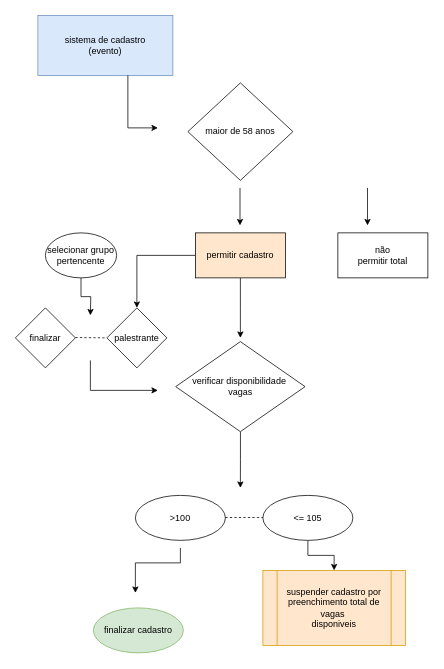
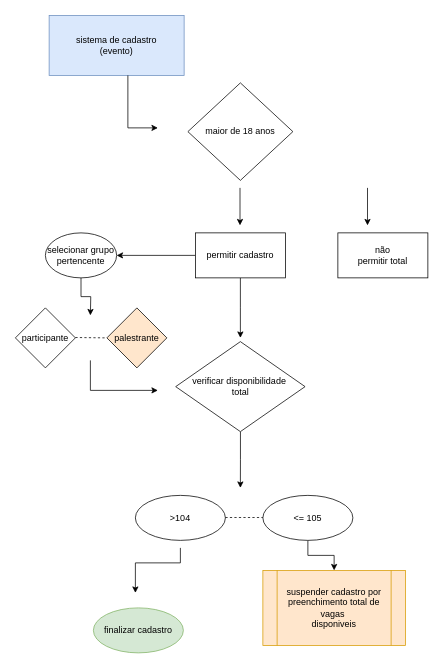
- <mxCell id="2" value="&lt;font style=&quot;vertical-align: inherit;&quot;&gt;&lt;font style=&quot;vertical-align: inherit;&quot;&gt;sistema de cadastro&lt;br&gt;(evento)&lt;br&gt;&lt;/font&gt;&lt;/font&gt;" style="rounded=0;whiteSpace=wrap;html=1;fillColor=#dae8fc;strokeColor=#6c8ebf;" vertex="1" parent="1"><mxGeometry x="50" y="20" width="180" height="80" as="geometry" /></mxCell>
+ <mxCell id="2" value="&lt;font style=&quot;vertical-align: inherit;&quot;&gt;&lt;font style=&quot;vertical-align: inherit;&quot;&gt;sistema de cadastro&lt;br&gt;(evento)&lt;br&gt;&lt;/font&gt;&lt;/font&gt;" style="rounded=0;whiteSpace=wrap;html=1;fillColor=#dae8fc;strokeColor=#6c8ebf;" vertex="1" parent="1"><mxGeometry x="65" y="20" width="180" height="80" as="geometry" /></mxCell>
- <mxCell id="4" value="&lt;font style=&quot;vertical-align: inherit;&quot;&gt;&lt;font style=&quot;vertical-align: inherit;&quot;&gt;maior de 58 anos&lt;/font&gt;&lt;/font&gt;" style="rhombus;whiteSpace=wrap;html=1;" vertex="1" parent="1"><mxGeometry x="250" y="110" width="140" height="130" as="geometry" /></mxCell>
+ <mxCell id="4" value="&lt;font style=&quot;vertical-align: inherit;&quot;&gt;&lt;font style=&quot;vertical-align: inherit;&quot;&gt;maior de 18 anos&lt;/font&gt;&lt;/font&gt;" style="rhombus;whiteSpace=wrap;html=1;" vertex="1" parent="1"><mxGeometry x="250" y="110" width="140" height="130" as="geometry" /></mxCell>
- <mxCell id="9" value="permitir cadastro" style="rounded=0;whiteSpace=wrap;html=1;fillColor=#ffe6cc;" vertex="1" parent="1"><mxGeometry x="260" y="310" width="120" height="60" as="geometry" /></mxCell>
+ <mxCell id="9" value="permitir cadastro" style="rounded=0;whiteSpace=wrap;html=1;" vertex="1" parent="1"><mxGeometry x="260" y="310" width="120" height="60" as="geometry" /></mxCell>
- <mxCell id="8" value="" style="edgeStyle=orthogonalEdgeStyle;rounded=0;orthogonalLoop=1;jettySize=auto;html=1;" edge="1" parent="1" source="9" target="16"><mxGeometry relative="1" as="geometry" /></mxCell>
+ <mxCell id="8" value="" style="edgeStyle=orthogonalEdgeStyle;rounded=0;orthogonalLoop=1;jettySize=auto;html=1;" edge="1" parent="1" source="9" target="14"><mxGeometry relative="1" as="geometry" /></mxCell>
- <mxCell id="15" value="finalizar" style="rhombus;whiteSpace=wrap;html=1;" vertex="1" parent="1"><mxGeometry x="20" y="410" width="80" height="80" as="geometry" /></mxCell>
+ <mxCell id="15" value="participante" style="rhombus;whiteSpace=wrap;html=1;" vertex="1" parent="1"><mxGeometry x="20" y="410" width="80" height="80" as="geometry" /></mxCell>
- <mxCell id="16" value="palestrante" style="rhombus;whiteSpace=wrap;html=1;" vertex="1" parent="1"><mxGeometry x="142" y="410" width="80" height="80" as="geometry" /></mxCell>
+ <mxCell id="16" value="palestrante" style="rhombus;whiteSpace=wrap;html=1;fillColor=#ffe6cc;" vertex="1" parent="1"><mxGeometry x="142" y="410" width="80" height="80" as="geometry" /></mxCell>
- <mxCell id="12" value="verificar disponibilidade&amp;nbsp;&lt;br&gt;vagas" style="rhombus;whiteSpace=wrap;html=1;rounded=0;" vertex="1" parent="1"><mxGeometry x="233.75" y="455" width="172.5" height="120" as="geometry" /></mxCell>
+ <mxCell id="12" value="verificar disponibilidade&amp;nbsp;&lt;br&gt;total" style="rhombus;whiteSpace=wrap;html=1;rounded=0;" vertex="1" parent="1"><mxGeometry x="233.75" y="455" width="172.5" height="120" as="geometry" /></mxCell>
- <mxCell id="21" value="&amp;gt;100" style="ellipse;whiteSpace=wrap;html=1;rounded=0;" vertex="1" parent="1"><mxGeometry x="180" y="660" width="120" height="60" as="geometry" /></mxCell>
+ <mxCell id="21" value="&amp;gt;104" style="ellipse;whiteSpace=wrap;html=1;rounded=0;" vertex="1" parent="1"><mxGeometry x="180" y="660" width="120" height="60" as="geometry" /></mxCell>
